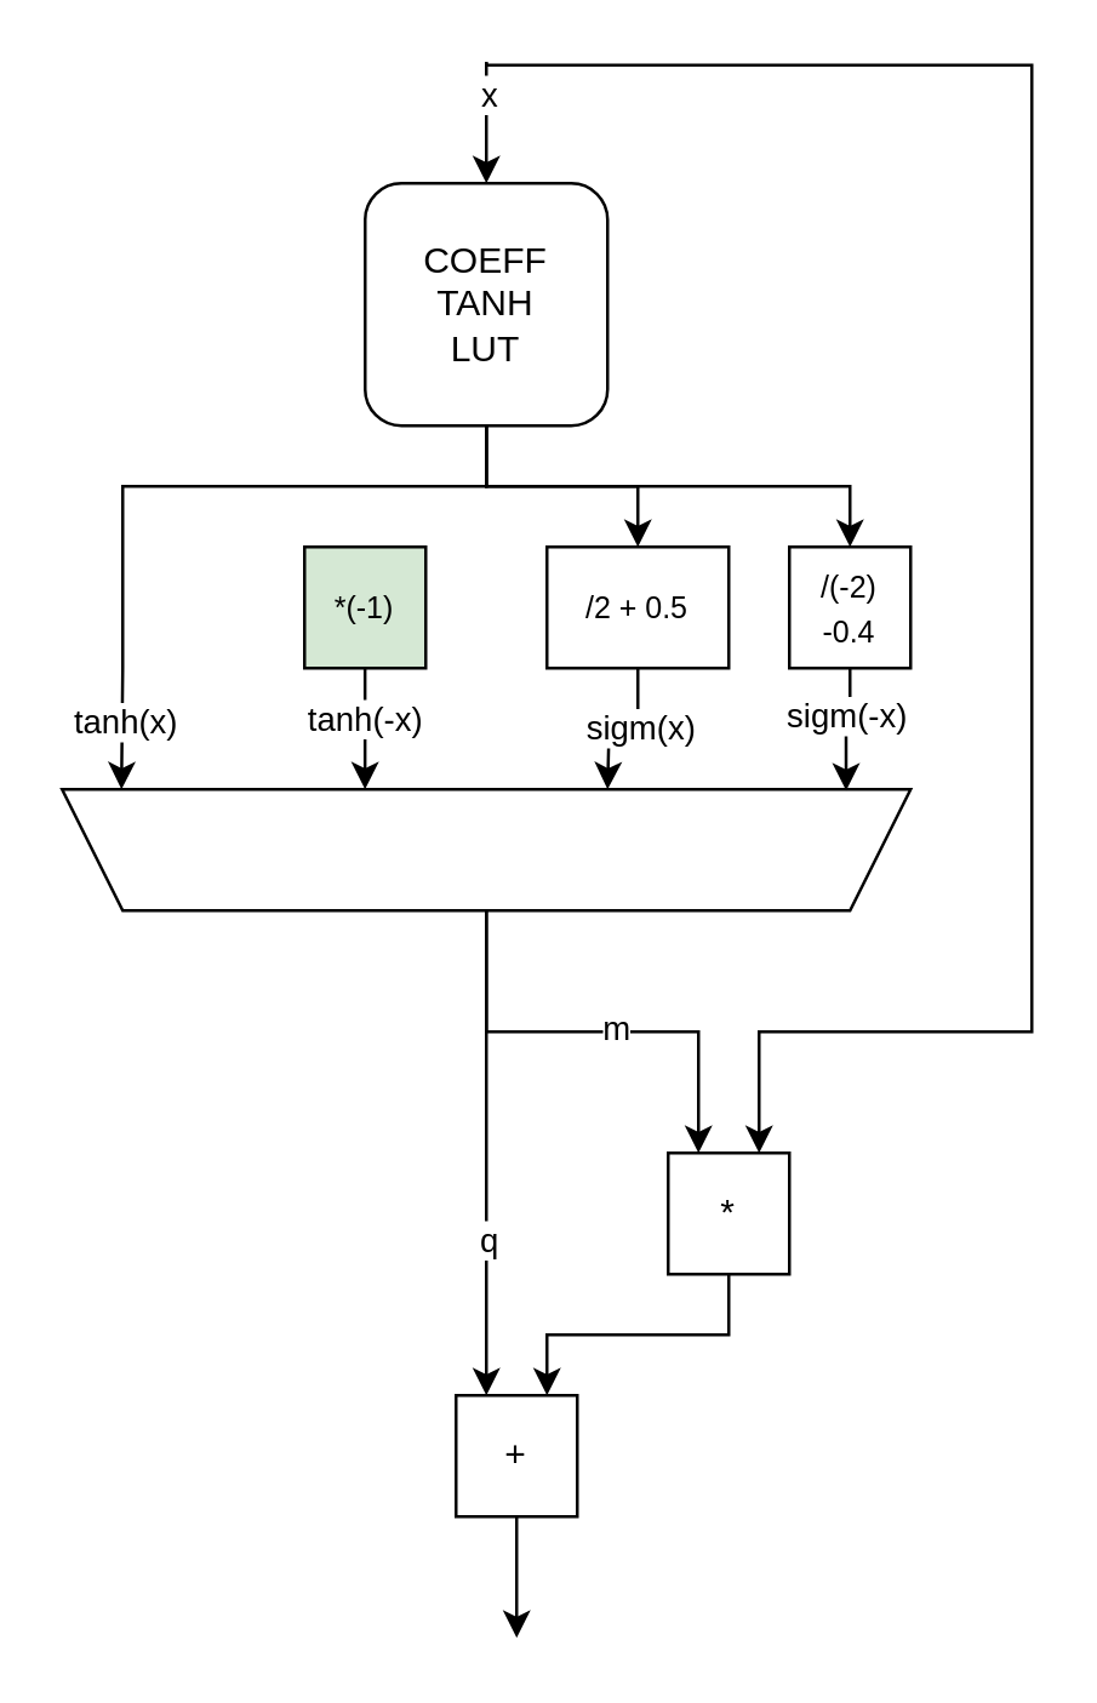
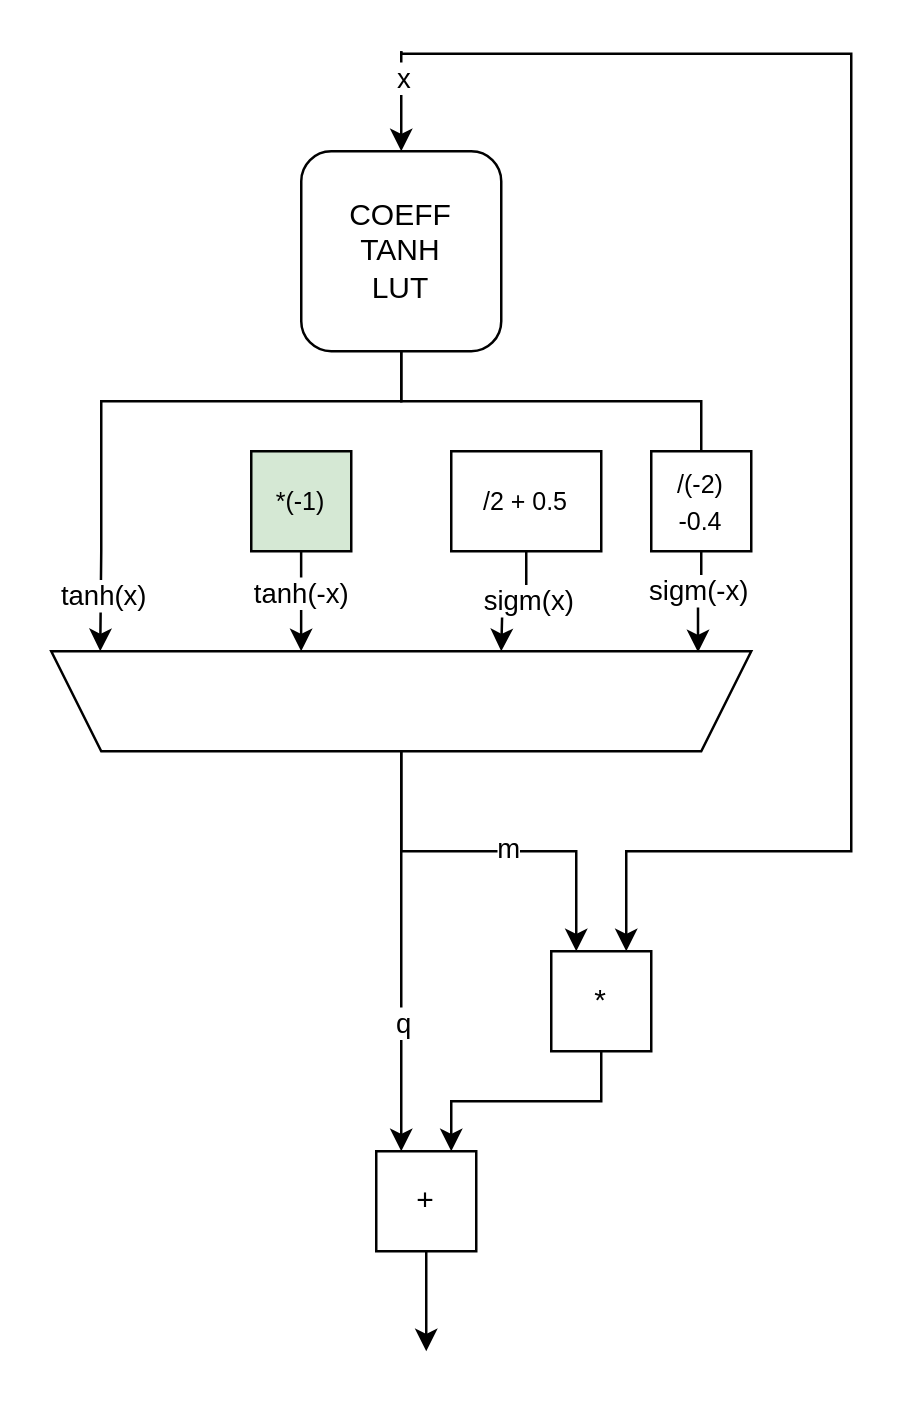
- <mxCell id="6" style="edgeStyle=orthogonalEdgeStyle;rounded=0;orthogonalLoop=1;jettySize=auto;html=1;entryX=0.5;entryY=0;entryDx=0;entryDy=0;" edge="1" parent="1" source="10" target="17"><mxGeometry relative="1" as="geometry" /></mxCell>
- <mxCell id="7" style="edgeStyle=orthogonalEdgeStyle;rounded=0;orthogonalLoop=1;jettySize=auto;html=1;entryX=0.5;entryY=0;entryDx=0;entryDy=0;" edge="1" parent="1" source="10" target="18"><mxGeometry relative="1" as="geometry"><Array as="points"><mxPoint x="160" y="160" /><mxPoint x="280" y="160" /></Array></mxGeometry></mxCell>
+ <mxCell id="7" style="edgeStyle=orthogonalEdgeStyle;rounded=0;orthogonalLoop=1;jettySize=auto;html=1;entryX=0.5;entryY=0;entryDx=0;entryDy=0;endArrow=none;" edge="1" parent="1" source="10" target="18"><mxGeometry relative="1" as="geometry"><Array as="points"><mxPoint x="160" y="160" /><mxPoint x="280" y="160" /></Array></mxGeometry></mxCell>
